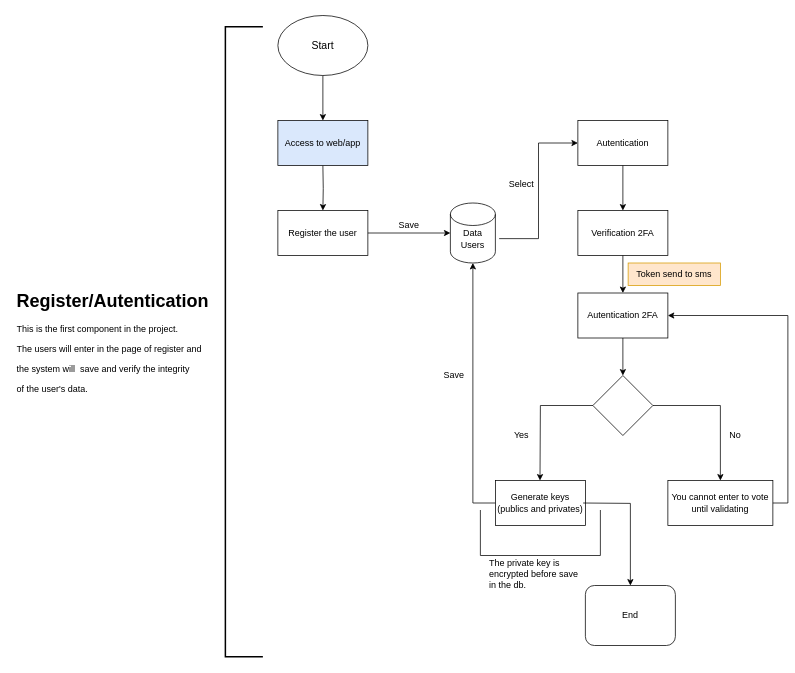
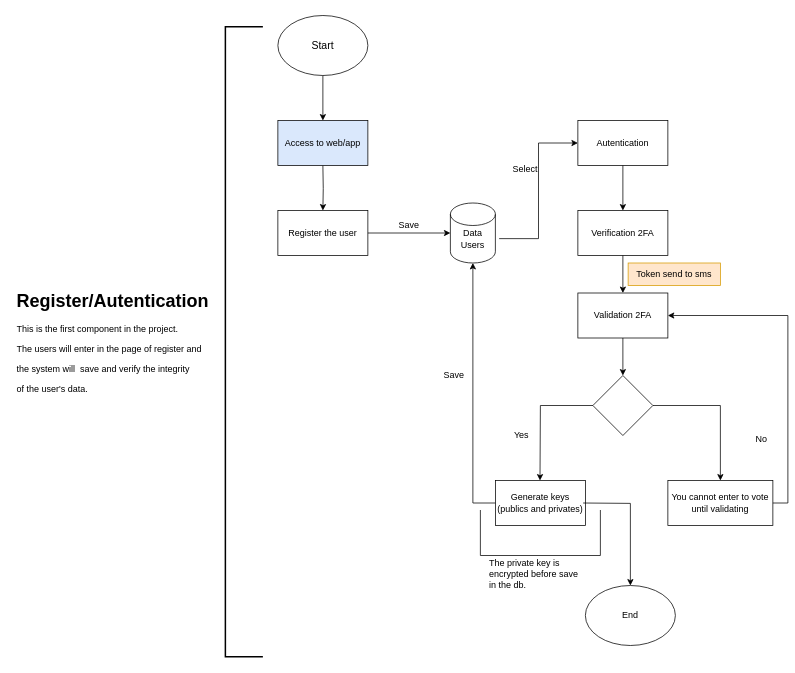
- <mxCell id="23" value="Select" style="text;html=1;align=center;verticalAlign=middle;whiteSpace=wrap;rounded=0;" parent="1" vertex="1"><mxGeometry x="665" y="230" width="60" height="30" as="geometry" /></mxCell>
+ <mxCell id="23" value="Select" style="text;html=1;align=center;verticalAlign=middle;whiteSpace=wrap;rounded=0;" parent="1" vertex="1"><mxGeometry x="670" y="210" width="60" height="30" as="geometry" /></mxCell>
- <mxCell id="32" value="Autentication 2FA" style="text;html=1;align=center;verticalAlign=middle;whiteSpace=wrap;rounded=0;" parent="1" vertex="1"><mxGeometry x="770" y="390" width="120" height="60" as="geometry" /></mxCell>
+ <mxCell id="32" value="Validation 2FA" style="text;html=1;align=center;verticalAlign=middle;whiteSpace=wrap;rounded=0;" parent="1" vertex="1"><mxGeometry x="770" y="390" width="120" height="60" as="geometry" /></mxCell>
- <mxCell id="37" value="No" style="text;html=1;align=center;verticalAlign=middle;whiteSpace=wrap;rounded=0;" parent="1" vertex="1"><mxGeometry x="950" y="565" width="60" height="30" as="geometry" /></mxCell>
+ <mxCell id="37" value="No" style="text;html=1;align=center;verticalAlign=middle;whiteSpace=wrap;rounded=0;" parent="1" vertex="1"><mxGeometry x="985" y="570" width="60" height="30" as="geometry" /></mxCell>
- <mxCell id="26" value="End" style="whiteSpace=wrap;html=1;rounded=1;" parent="1" vertex="1"><mxGeometry x="780" y="780" width="120" height="80" as="geometry" /></mxCell>
+ <mxCell id="26" value="End" style="ellipse;whiteSpace=wrap;html=1;" parent="1" vertex="1"><mxGeometry x="780" y="780" width="120" height="80" as="geometry" /></mxCell>
